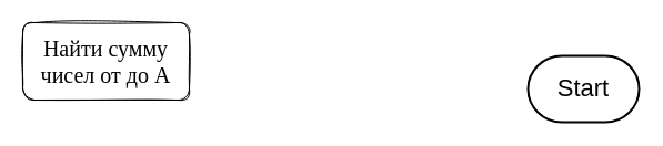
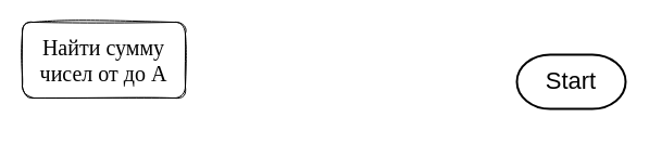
- <mxCell id="3" value="Start" style="strokeWidth=2;html=1;shape=mxgraph.flowchart.terminator;whiteSpace=wrap;fontSize=22;fontStyle=0;horizontal=1;verticalAlign=middle;labelBackgroundColor=none;" parent="1" vertex="1"><mxGeometry x="475" y="50" width="100" height="60" as="geometry" /></mxCell>
+ <mxCell id="3" value="Start" style="strokeWidth=2;html=1;shape=mxgraph.flowchart.terminator;whiteSpace=wrap;fontSize=22;fontStyle=0;horizontal=1;verticalAlign=middle;labelBackgroundColor=none;" parent="1" vertex="1"><mxGeometry x="475" y="50" width="100" height="50" as="geometry" /></mxCell>
